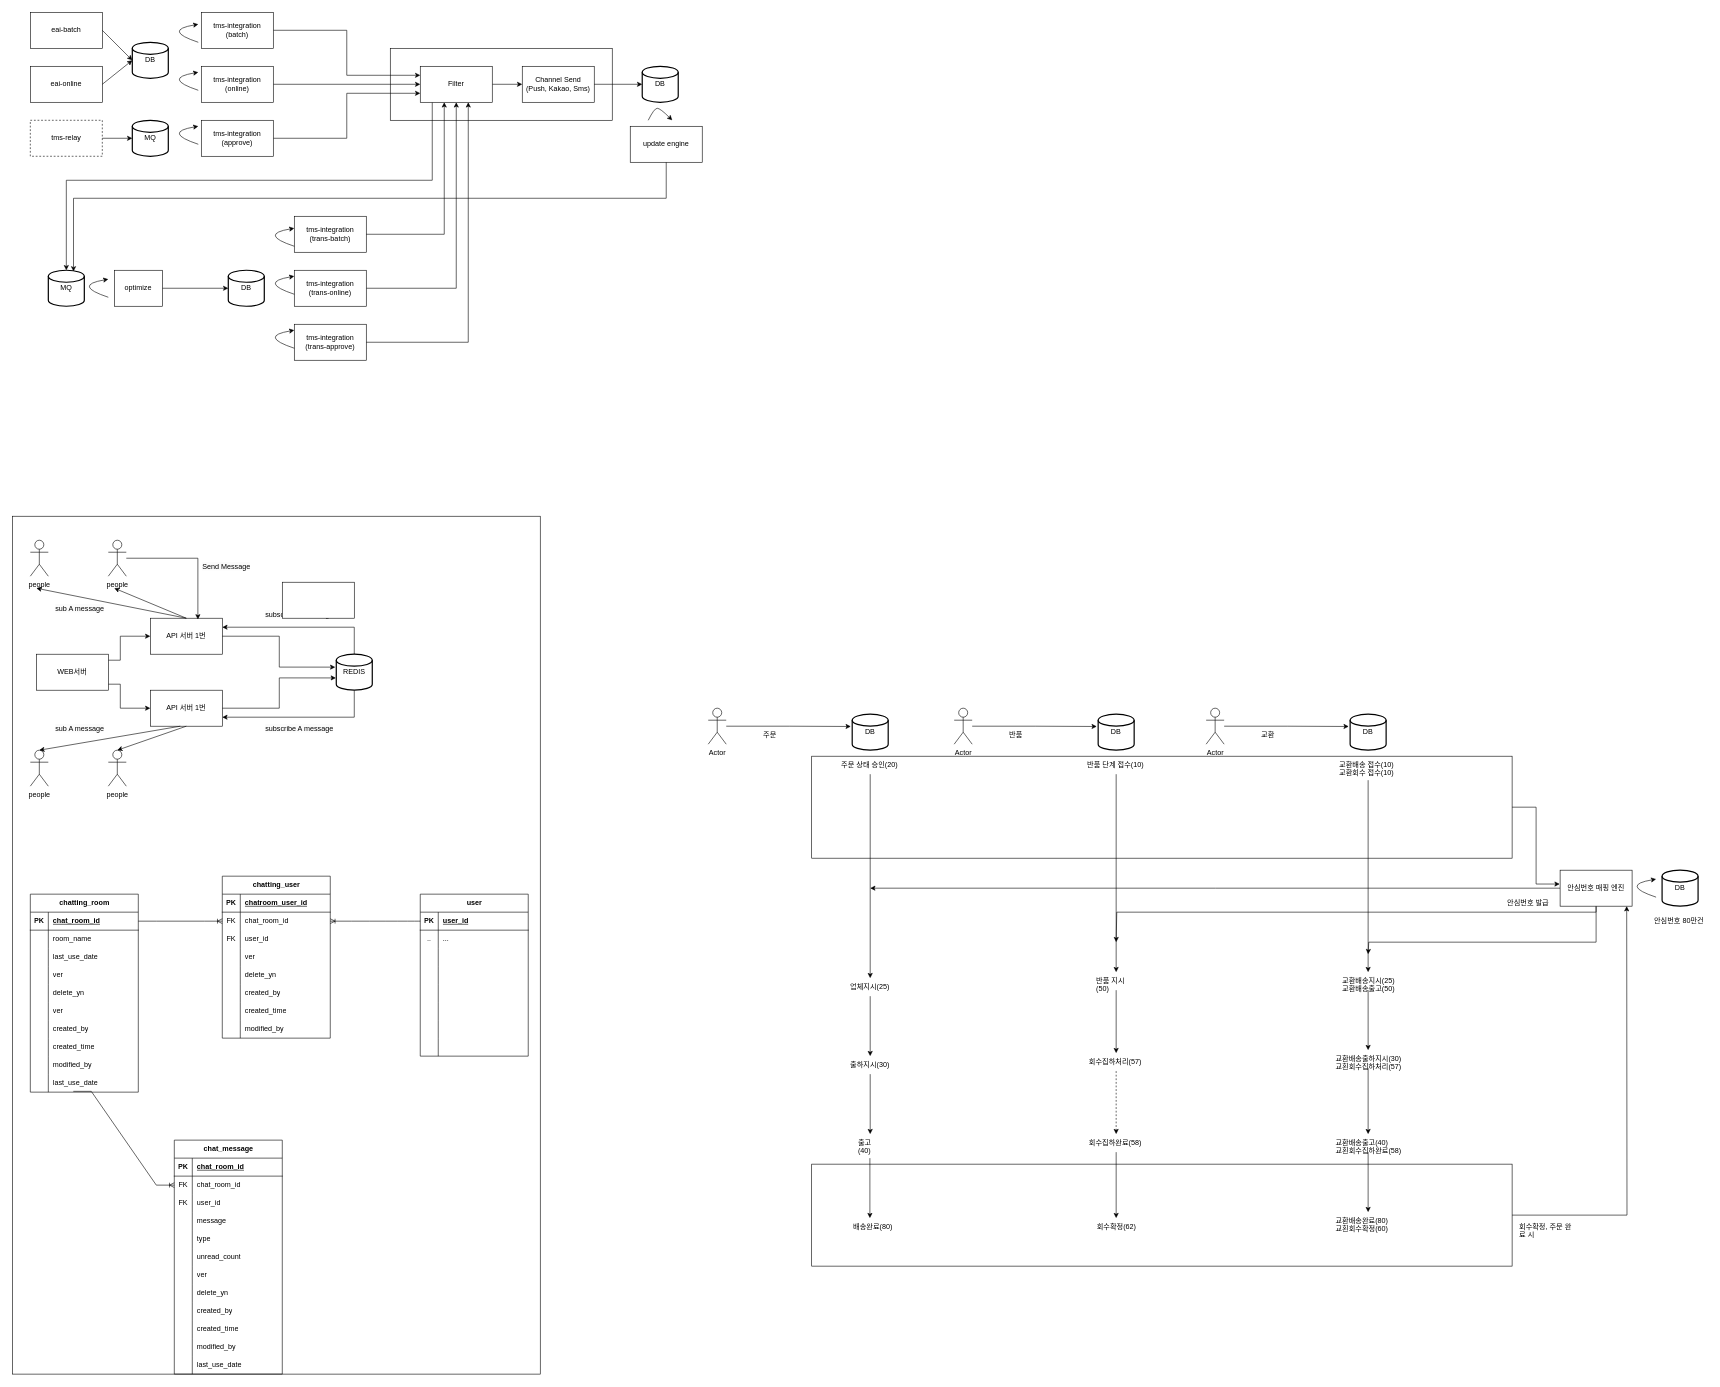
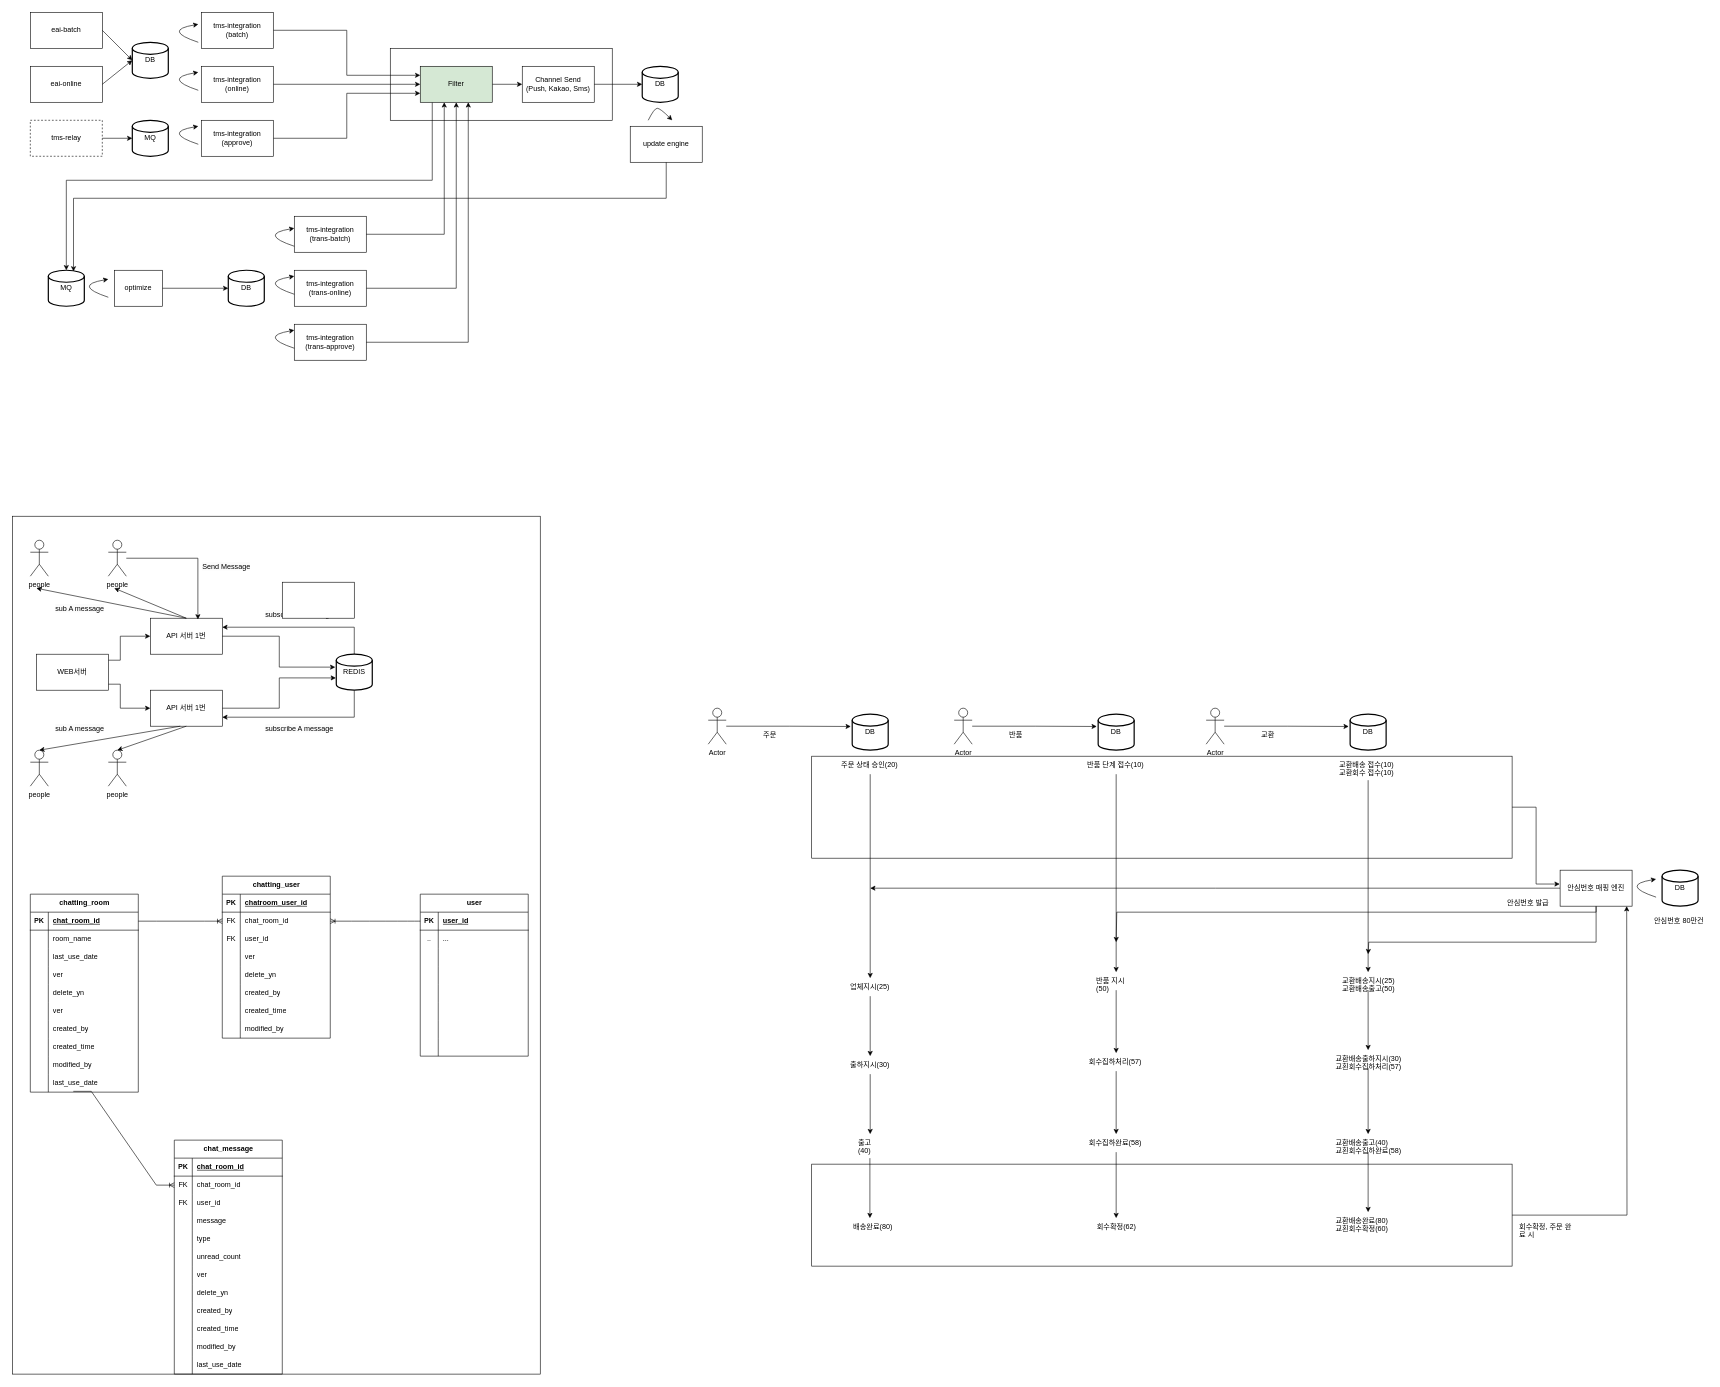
- <mxCell id="34" value="Filter" style="rounded=0;whiteSpace=wrap;html=1;" parent="1" vertex="1"><mxGeometry x="700" y="110" width="120" height="60" as="geometry" /></mxCell>
+ <mxCell id="34" value="Filter" style="rounded=0;whiteSpace=wrap;html=1;fillColor=#d5e8d4;" parent="1" vertex="1"><mxGeometry x="700" y="110" width="120" height="60" as="geometry" /></mxCell>
- <mxCell id="213" style="edgeStyle=orthogonalEdgeStyle;rounded=0;orthogonalLoop=1;jettySize=auto;html=1;dashed=1;" edge="1" parent="1" source="214" target="216"><mxGeometry relative="1" as="geometry" /></mxCell>
+ <mxCell id="213" style="edgeStyle=orthogonalEdgeStyle;rounded=0;orthogonalLoop=1;jettySize=auto;html=1;" edge="1" parent="1" source="214" target="216"><mxGeometry relative="1" as="geometry" /></mxCell>
